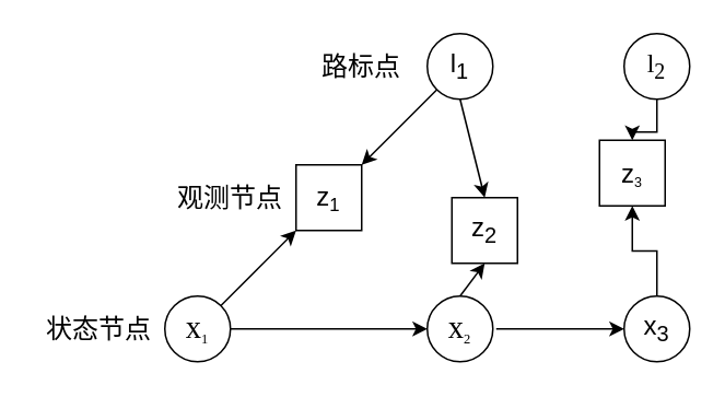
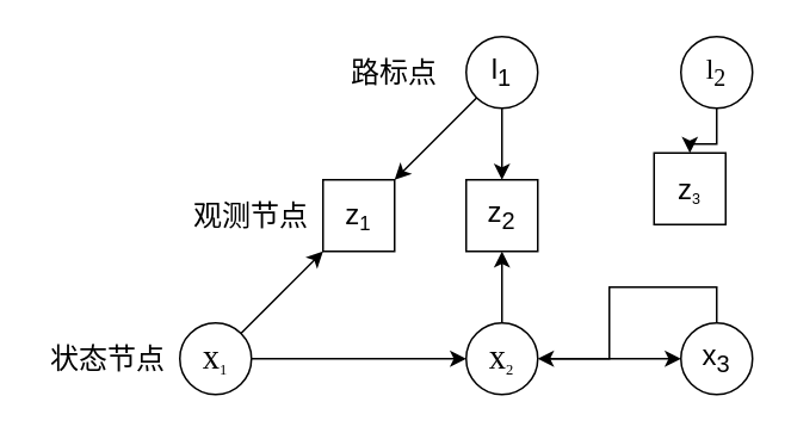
- <mxCell id="16" value="z&lt;sub&gt;2&lt;/sub&gt;" style="whiteSpace=wrap;html=1;aspect=fixed;fontSize=16;" vertex="1" parent="1"><mxGeometry x="275" y="120" width="40" height="40" as="geometry" /></mxCell>
+ <mxCell id="16" value="z&lt;sub&gt;2&lt;/sub&gt;" style="whiteSpace=wrap;html=1;aspect=fixed;fontSize=16;" vertex="1" parent="1"><mxGeometry x="260" y="100" width="40" height="40" as="geometry" /></mxCell>
- <mxCell id="4" style="edgeStyle=orthogonalEdgeStyle;rounded=0;orthogonalLoop=1;jettySize=auto;html=1;exitX=0.5;exitY=0;exitDx=0;exitDy=0;entryX=0.5;entryY=1;entryDx=0;entryDy=0;fontFamily=Times New Roman;fontSize=16;" edge="1" parent="1" source="5" target="8"><mxGeometry relative="1" as="geometry" /></mxCell>
+ <mxCell id="4" style="edgeStyle=orthogonalEdgeStyle;rounded=0;orthogonalLoop=1;jettySize=auto;html=1;exitX=0.5;exitY=0;exitDx=0;exitDy=0;fontFamily=Times New Roman;fontSize=16;" edge="1" parent="1" source="5" target="3"><mxGeometry relative="1" as="geometry" /></mxCell>
